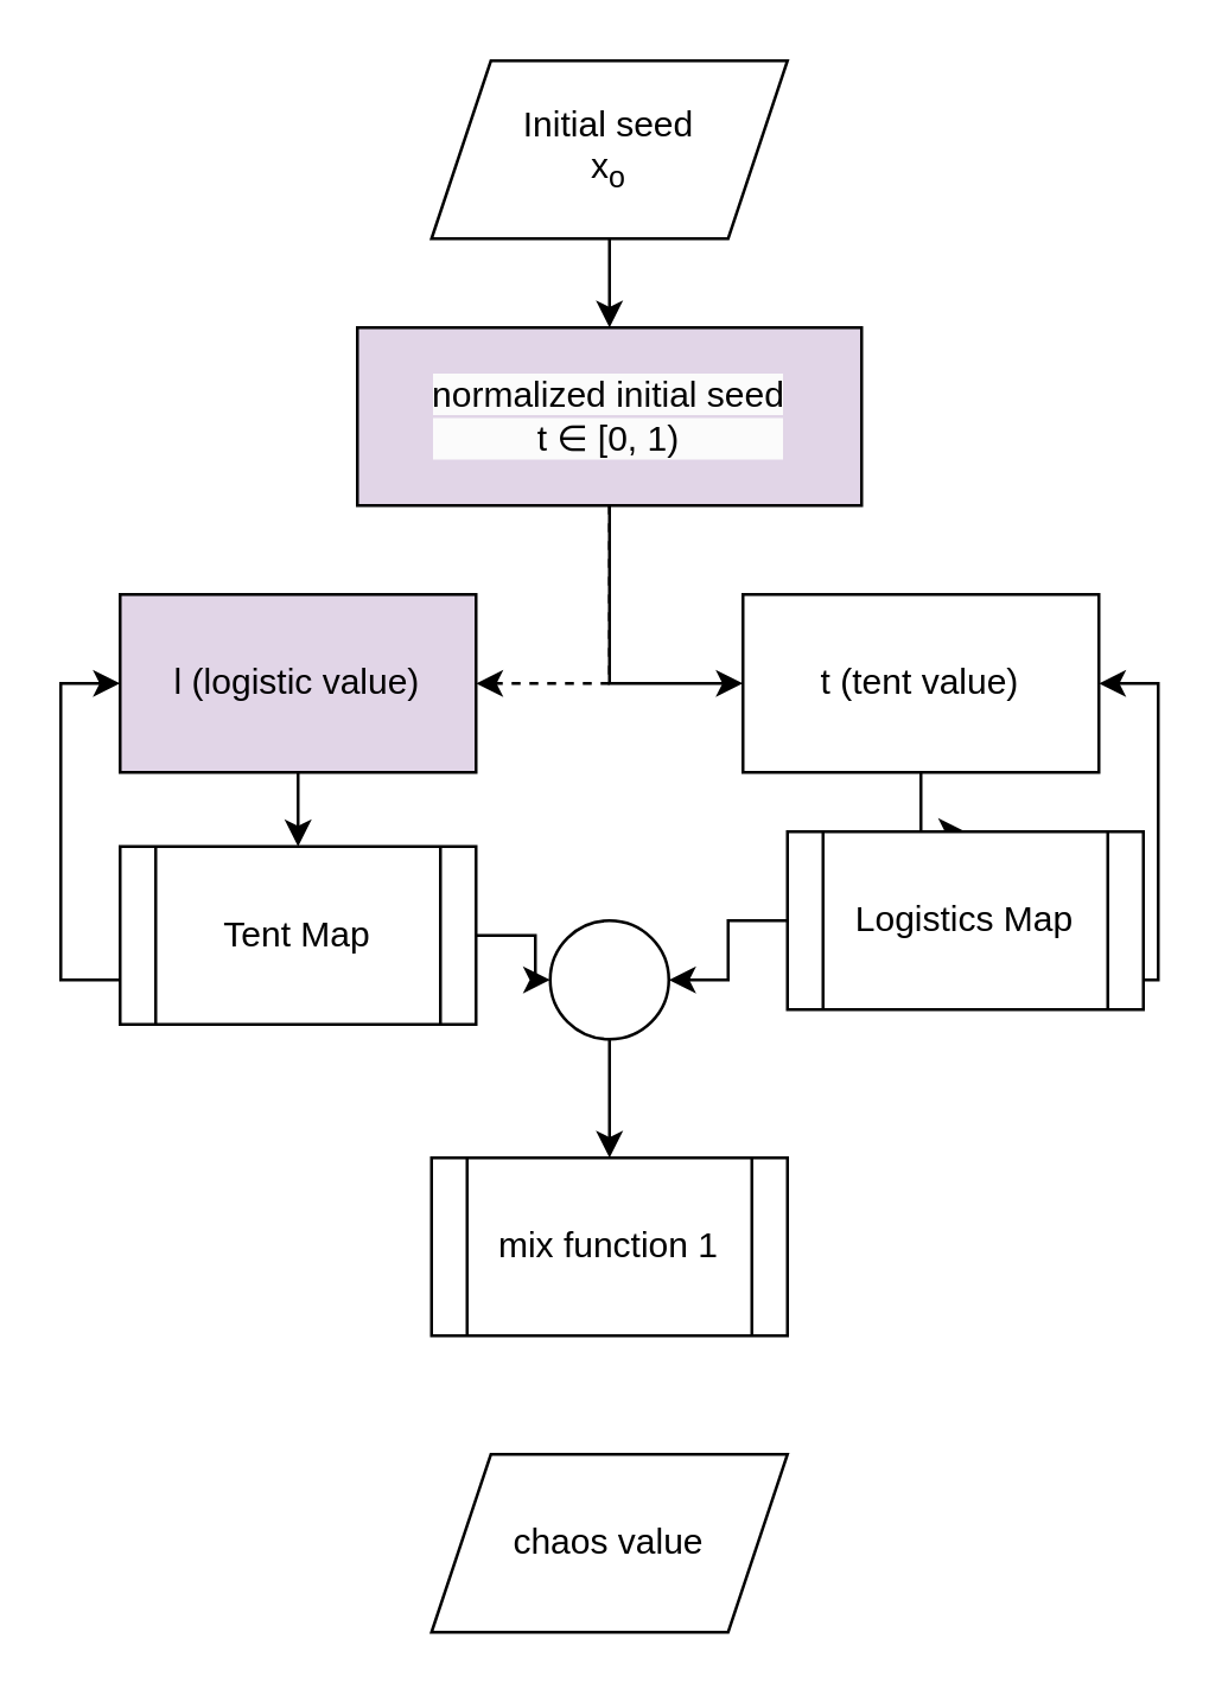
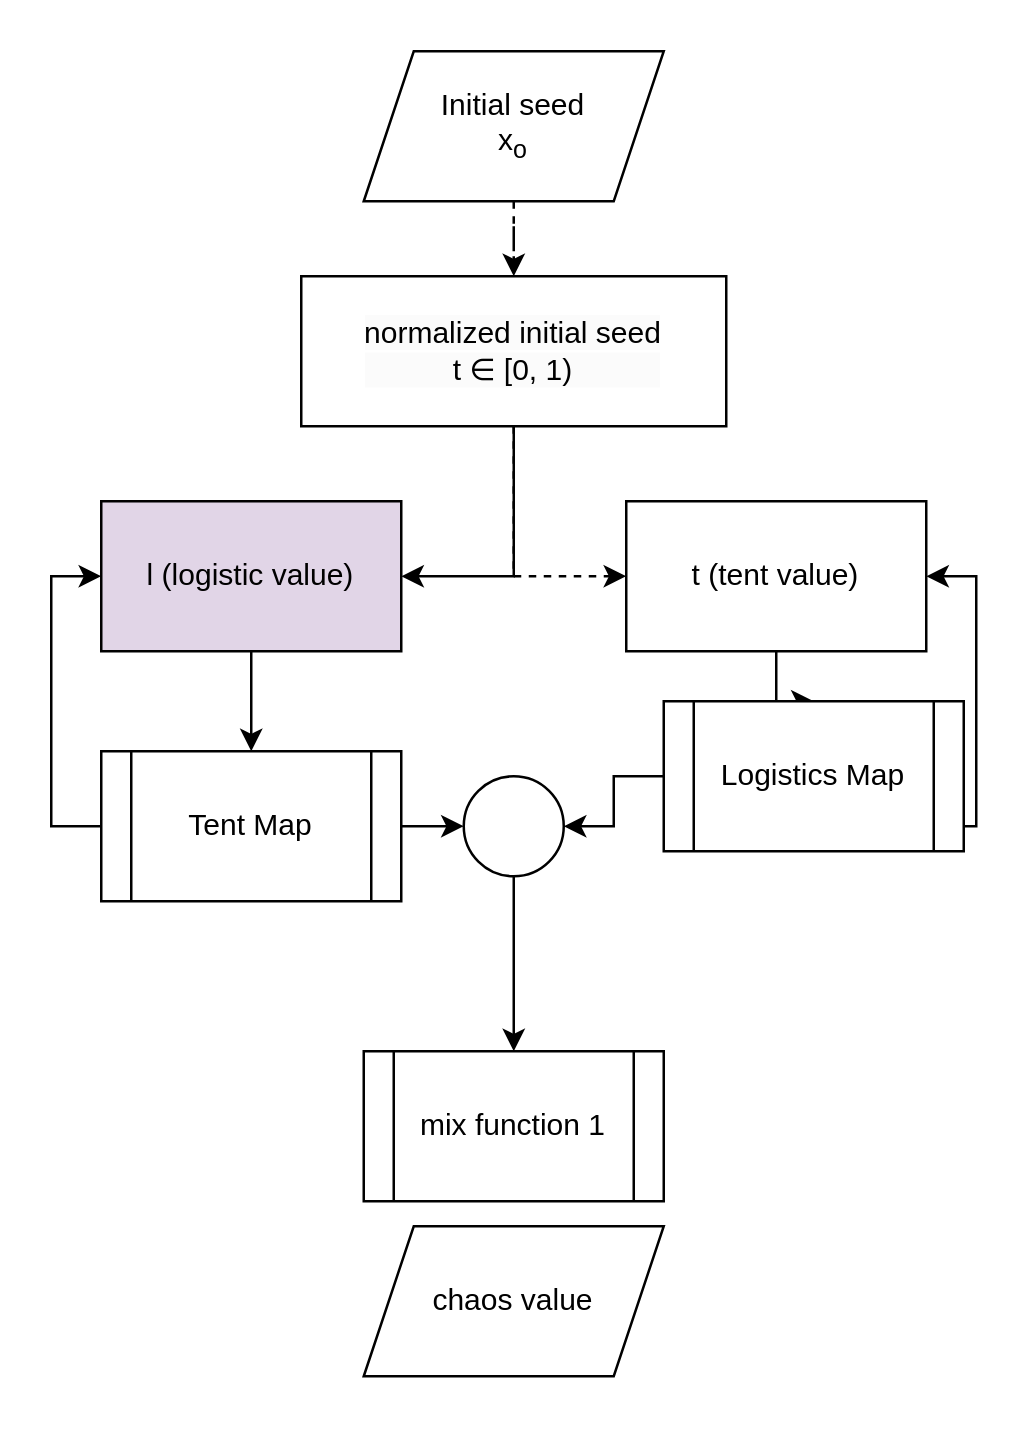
- <mxCell id="2" value="" style="edgeStyle=orthogonalEdgeStyle;rounded=0;orthogonalLoop=1;jettySize=auto;html=1;" edge="1" parent="1" source="3" target="6"><mxGeometry relative="1" as="geometry" /></mxCell>
+ <mxCell id="2" value="" style="edgeStyle=orthogonalEdgeStyle;rounded=0;orthogonalLoop=1;jettySize=auto;html=1;dashed=1;" edge="1" parent="1" source="3" target="6"><mxGeometry relative="1" as="geometry" /></mxCell>
- <mxCell id="6" value="&lt;span style=&quot;color: rgb(0, 0, 0); background-color: rgb(251, 251, 251); float: none; display: inline !important;&quot;&gt;normalized initial seed&lt;/span&gt;&lt;div style=&quot;color: rgb(0, 0, 0); background-color: rgb(251, 251, 251);&quot;&gt;t&amp;nbsp;∈ [0, 1)&lt;/div&gt;" style="whiteSpace=wrap;html=1;fillColor=#e1d5e7;" vertex="1" parent="1"><mxGeometry x="120" y="110" width="170" height="60" as="geometry" /></mxCell>
+ <mxCell id="6" value="&lt;span style=&quot;color: rgb(0, 0, 0); background-color: rgb(251, 251, 251); float: none; display: inline !important;&quot;&gt;normalized initial seed&lt;/span&gt;&lt;div style=&quot;color: rgb(0, 0, 0); background-color: rgb(251, 251, 251);&quot;&gt;t&amp;nbsp;∈ [0, 1)&lt;/div&gt;" style="whiteSpace=wrap;html=1;" vertex="1" parent="1"><mxGeometry x="120" y="110" width="170" height="60" as="geometry" /></mxCell>
- <mxCell id="4" style="edgeStyle=orthogonalEdgeStyle;rounded=0;orthogonalLoop=1;jettySize=auto;html=1;entryX=1;entryY=0.5;entryDx=0;entryDy=0;dashed=1;" edge="1" parent="1" source="6" target="8"><mxGeometry relative="1" as="geometry" /></mxCell>
+ <mxCell id="4" style="edgeStyle=orthogonalEdgeStyle;rounded=0;orthogonalLoop=1;jettySize=auto;html=1;entryX=1;entryY=0.5;entryDx=0;entryDy=0;" edge="1" parent="1" source="6" target="8"><mxGeometry relative="1" as="geometry" /></mxCell>
- <mxCell id="5" style="edgeStyle=orthogonalEdgeStyle;rounded=0;orthogonalLoop=1;jettySize=auto;html=1;entryX=0;entryY=0.5;entryDx=0;entryDy=0;" edge="1" parent="1" source="6" target="10"><mxGeometry relative="1" as="geometry" /></mxCell>
+ <mxCell id="5" style="edgeStyle=orthogonalEdgeStyle;rounded=0;orthogonalLoop=1;jettySize=auto;html=1;entryX=0;entryY=0.5;entryDx=0;entryDy=0;dashed=1;" edge="1" parent="1" source="6" target="10"><mxGeometry relative="1" as="geometry" /></mxCell>
- <mxCell id="13" value="Tent Map" style="shape=process;whiteSpace=wrap;html=1;backgroundOutline=1;" vertex="1" parent="1"><mxGeometry x="40" y="285" width="120" height="60" as="geometry" /></mxCell>
+ <mxCell id="13" value="Tent Map" style="shape=process;whiteSpace=wrap;html=1;backgroundOutline=1;" vertex="1" parent="1"><mxGeometry x="40" y="300" width="120" height="60" as="geometry" /></mxCell>
- <mxCell id="17" value="mix function 1" style="shape=process;whiteSpace=wrap;html=1;backgroundOutline=1;" vertex="1" parent="1"><mxGeometry x="145" y="390" width="120" height="60" as="geometry" /></mxCell>
+ <mxCell id="17" value="mix function 1" style="shape=process;whiteSpace=wrap;html=1;backgroundOutline=1;" vertex="1" parent="1"><mxGeometry x="145" y="420" width="120" height="60" as="geometry" /></mxCell>
